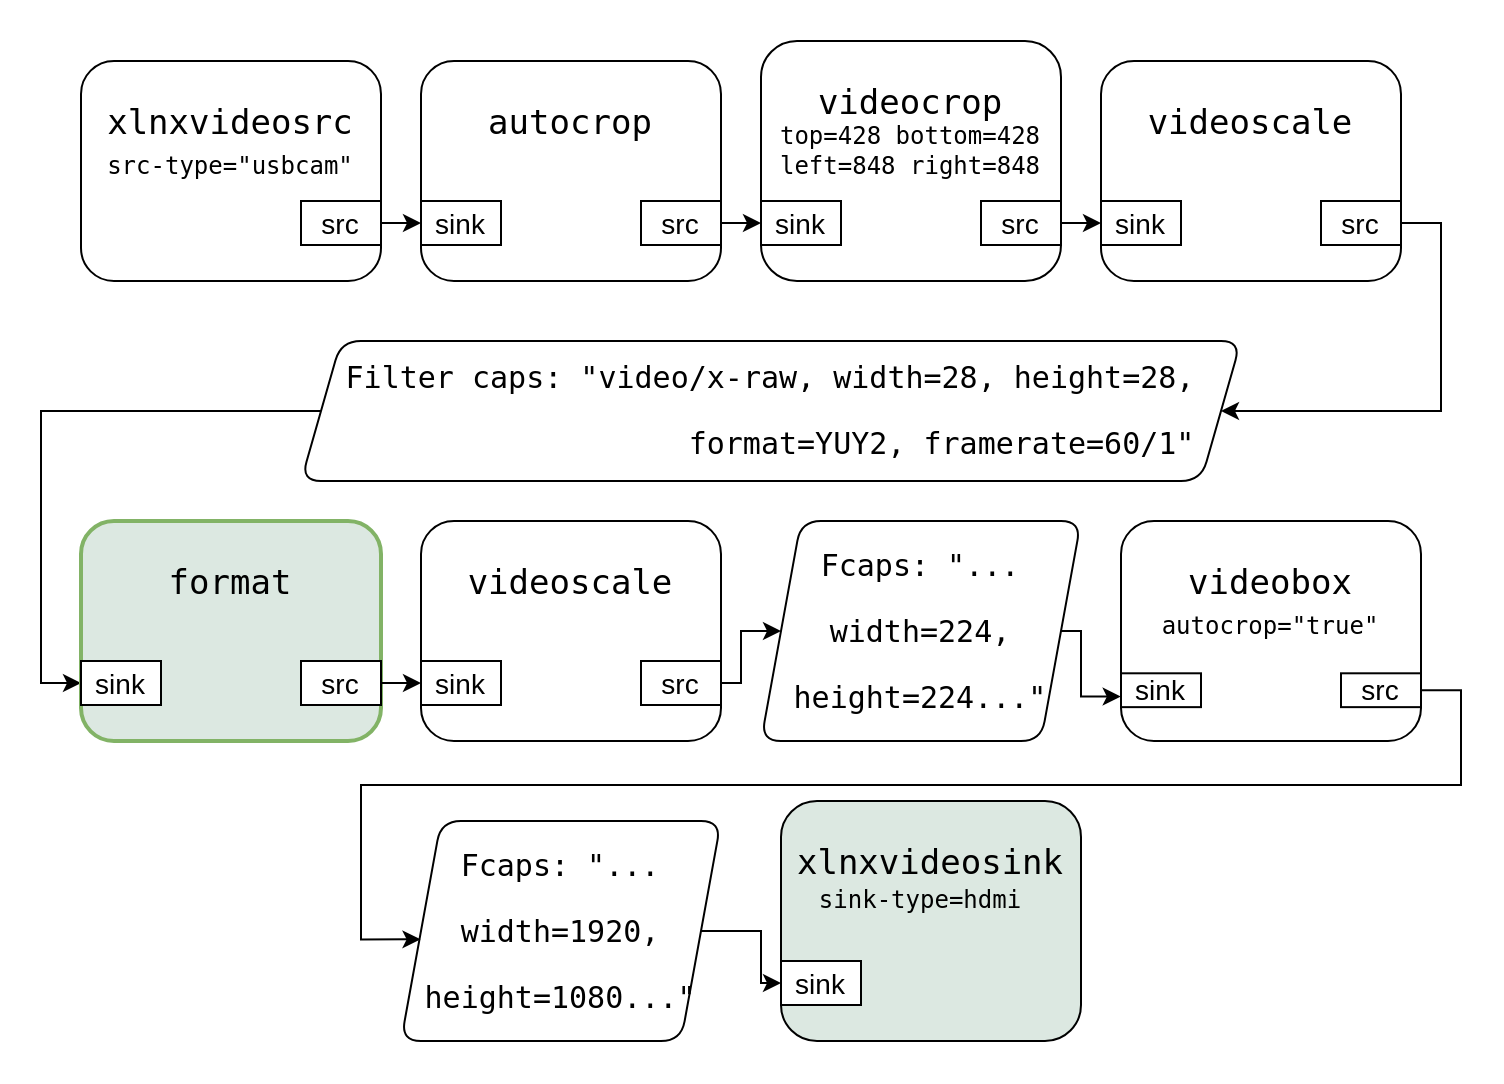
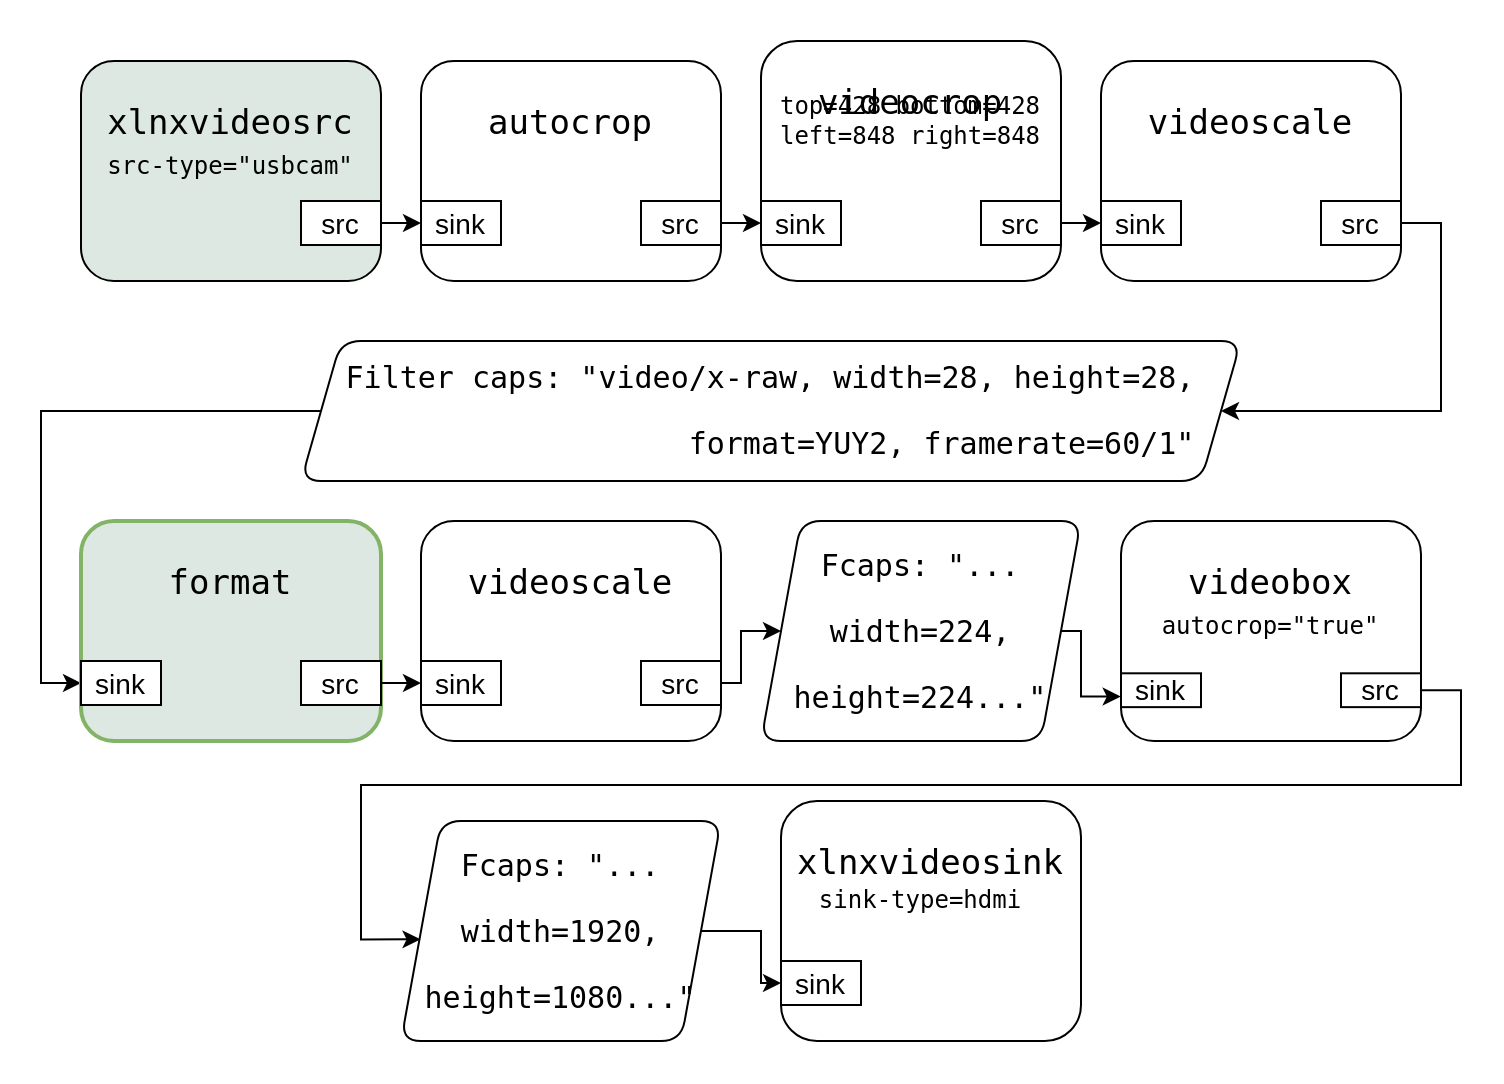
- <mxCell id="19" value="&lt;pre style=&quot;font-size: 12px&quot;&gt;top=428 bottom=428&lt;br&gt;left=848 right=848&lt;/pre&gt;" style="text;strokeColor=none;fillColor=none;align=center;verticalAlign=middle;rounded=0;shadow=0;glass=0;sketch=0;fontSize=15;labelPosition=center;verticalLabelPosition=middle;whiteSpace=wrap;html=1;" vertex="1" parent="17"><mxGeometry x="10" y="21" width="130" height="48" as="geometry" /></mxCell>
+ <mxCell id="19" value="&lt;pre style=&quot;font-size: 12px&quot;&gt;top=428 bottom=428&lt;br&gt;left=848 right=848&lt;/pre&gt;" style="text;strokeColor=none;fillColor=none;align=center;verticalAlign=middle;rounded=0;shadow=0;glass=0;sketch=0;fontSize=15;labelPosition=center;verticalLabelPosition=middle;whiteSpace=wrap;html=1;" vertex="1" parent="17"><mxGeometry x="10" y="6" width="130" height="48" as="geometry" /></mxCell>
- <mxCell id="6" value="&lt;pre style=&quot;line-height: 120%&quot;&gt;&lt;font style=&quot;font-size: 17px&quot;&gt;xlnxvideosrc&lt;/font&gt;&lt;/pre&gt;" style="rounded=1;whiteSpace=wrap;html=1;shadow=0;verticalAlign=top;horizontal=1;fontSize=15;" vertex="1" parent="5"><mxGeometry width="150" height="110.0" as="geometry" /></mxCell>
+ <mxCell id="6" value="&lt;pre style=&quot;line-height: 120%&quot;&gt;&lt;font style=&quot;font-size: 17px&quot;&gt;xlnxvideosrc&lt;/font&gt;&lt;/pre&gt;" style="rounded=1;whiteSpace=wrap;html=1;shadow=0;verticalAlign=top;horizontal=1;fontSize=15;fillColor=#dce8e1;" vertex="1" parent="5"><mxGeometry width="150" height="110.0" as="geometry" /></mxCell>
- <mxCell id="59" value="&lt;pre style=&quot;line-height: 120%&quot;&gt;&lt;font style=&quot;font-size: 17px&quot;&gt;xlnxvideosink&lt;/font&gt;&lt;/pre&gt;" style="rounded=1;whiteSpace=wrap;html=1;shadow=0;verticalAlign=top;horizontal=1;fontSize=15;fillColor=#dce8e1;" vertex="1" parent="58"><mxGeometry y="-10" width="150" height="120" as="geometry" /></mxCell>
+ <mxCell id="59" value="&lt;pre style=&quot;line-height: 120%&quot;&gt;&lt;font style=&quot;font-size: 17px&quot;&gt;xlnxvideosink&lt;/font&gt;&lt;/pre&gt;" style="rounded=1;whiteSpace=wrap;html=1;shadow=0;verticalAlign=top;horizontal=1;fontSize=15;" vertex="1" parent="58"><mxGeometry y="-10" width="150" height="120" as="geometry" /></mxCell>
